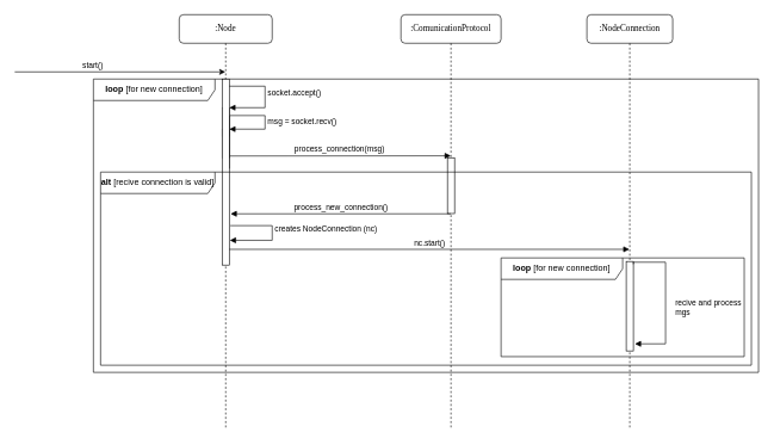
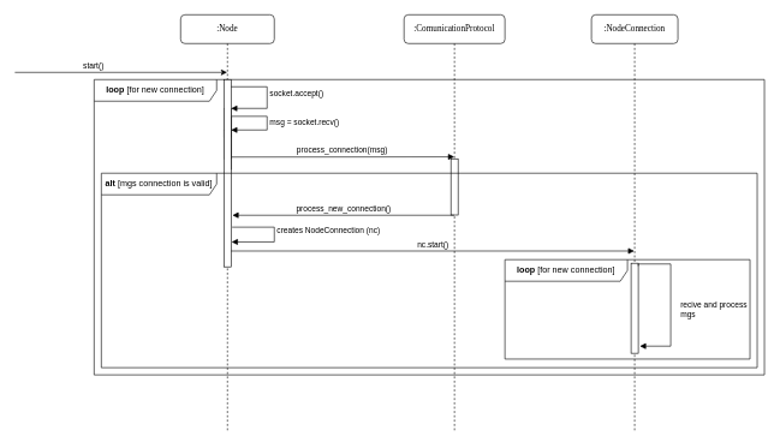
- <mxCell id="21" value="&lt;b&gt;alt&lt;/b&gt; [recive connection is valid]" style="shape=umlFrame;whiteSpace=wrap;html=1;width=160;height=30;" parent="13" vertex="1"><mxGeometry x="-110" y="220" width="910" height="270" as="geometry" /></mxCell>
+ <mxCell id="21" value="&lt;b&gt;alt&lt;/b&gt; [mgs connection is valid]" style="shape=umlFrame;whiteSpace=wrap;html=1;width=160;height=30;" parent="13" vertex="1"><mxGeometry x="-110" y="220" width="910" height="270" as="geometry" /></mxCell>
